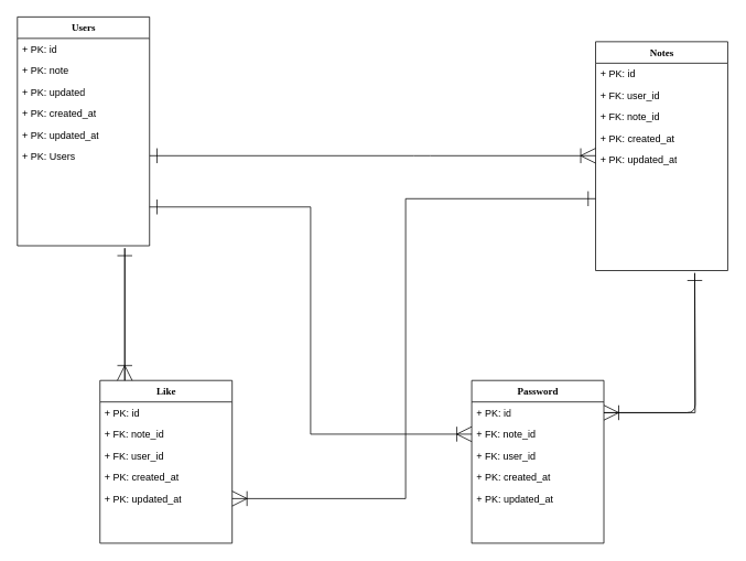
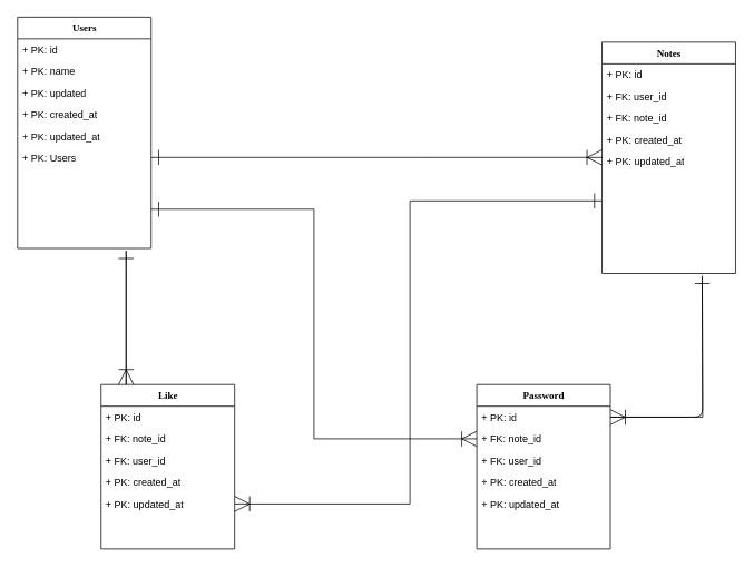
- <mxCell id="19" value="+ PK: note" style="text;html=1;strokeColor=none;fillColor=none;align=left;verticalAlign=top;spacingLeft=4;spacingRight=4;whiteSpace=wrap;overflow=hidden;rotatable=0;points=[[0,0.5],[1,0.5]];portConstraint=eastwest;" parent="17" vertex="1"><mxGeometry y="52" width="160" height="26" as="geometry" /></mxCell>
+ <mxCell id="19" value="+ PK: name" style="text;html=1;strokeColor=none;fillColor=none;align=left;verticalAlign=top;spacingLeft=4;spacingRight=4;whiteSpace=wrap;overflow=hidden;rotatable=0;points=[[0,0.5],[1,0.5]];portConstraint=eastwest;" parent="17" vertex="1"><mxGeometry y="52" width="160" height="26" as="geometry" /></mxCell>
